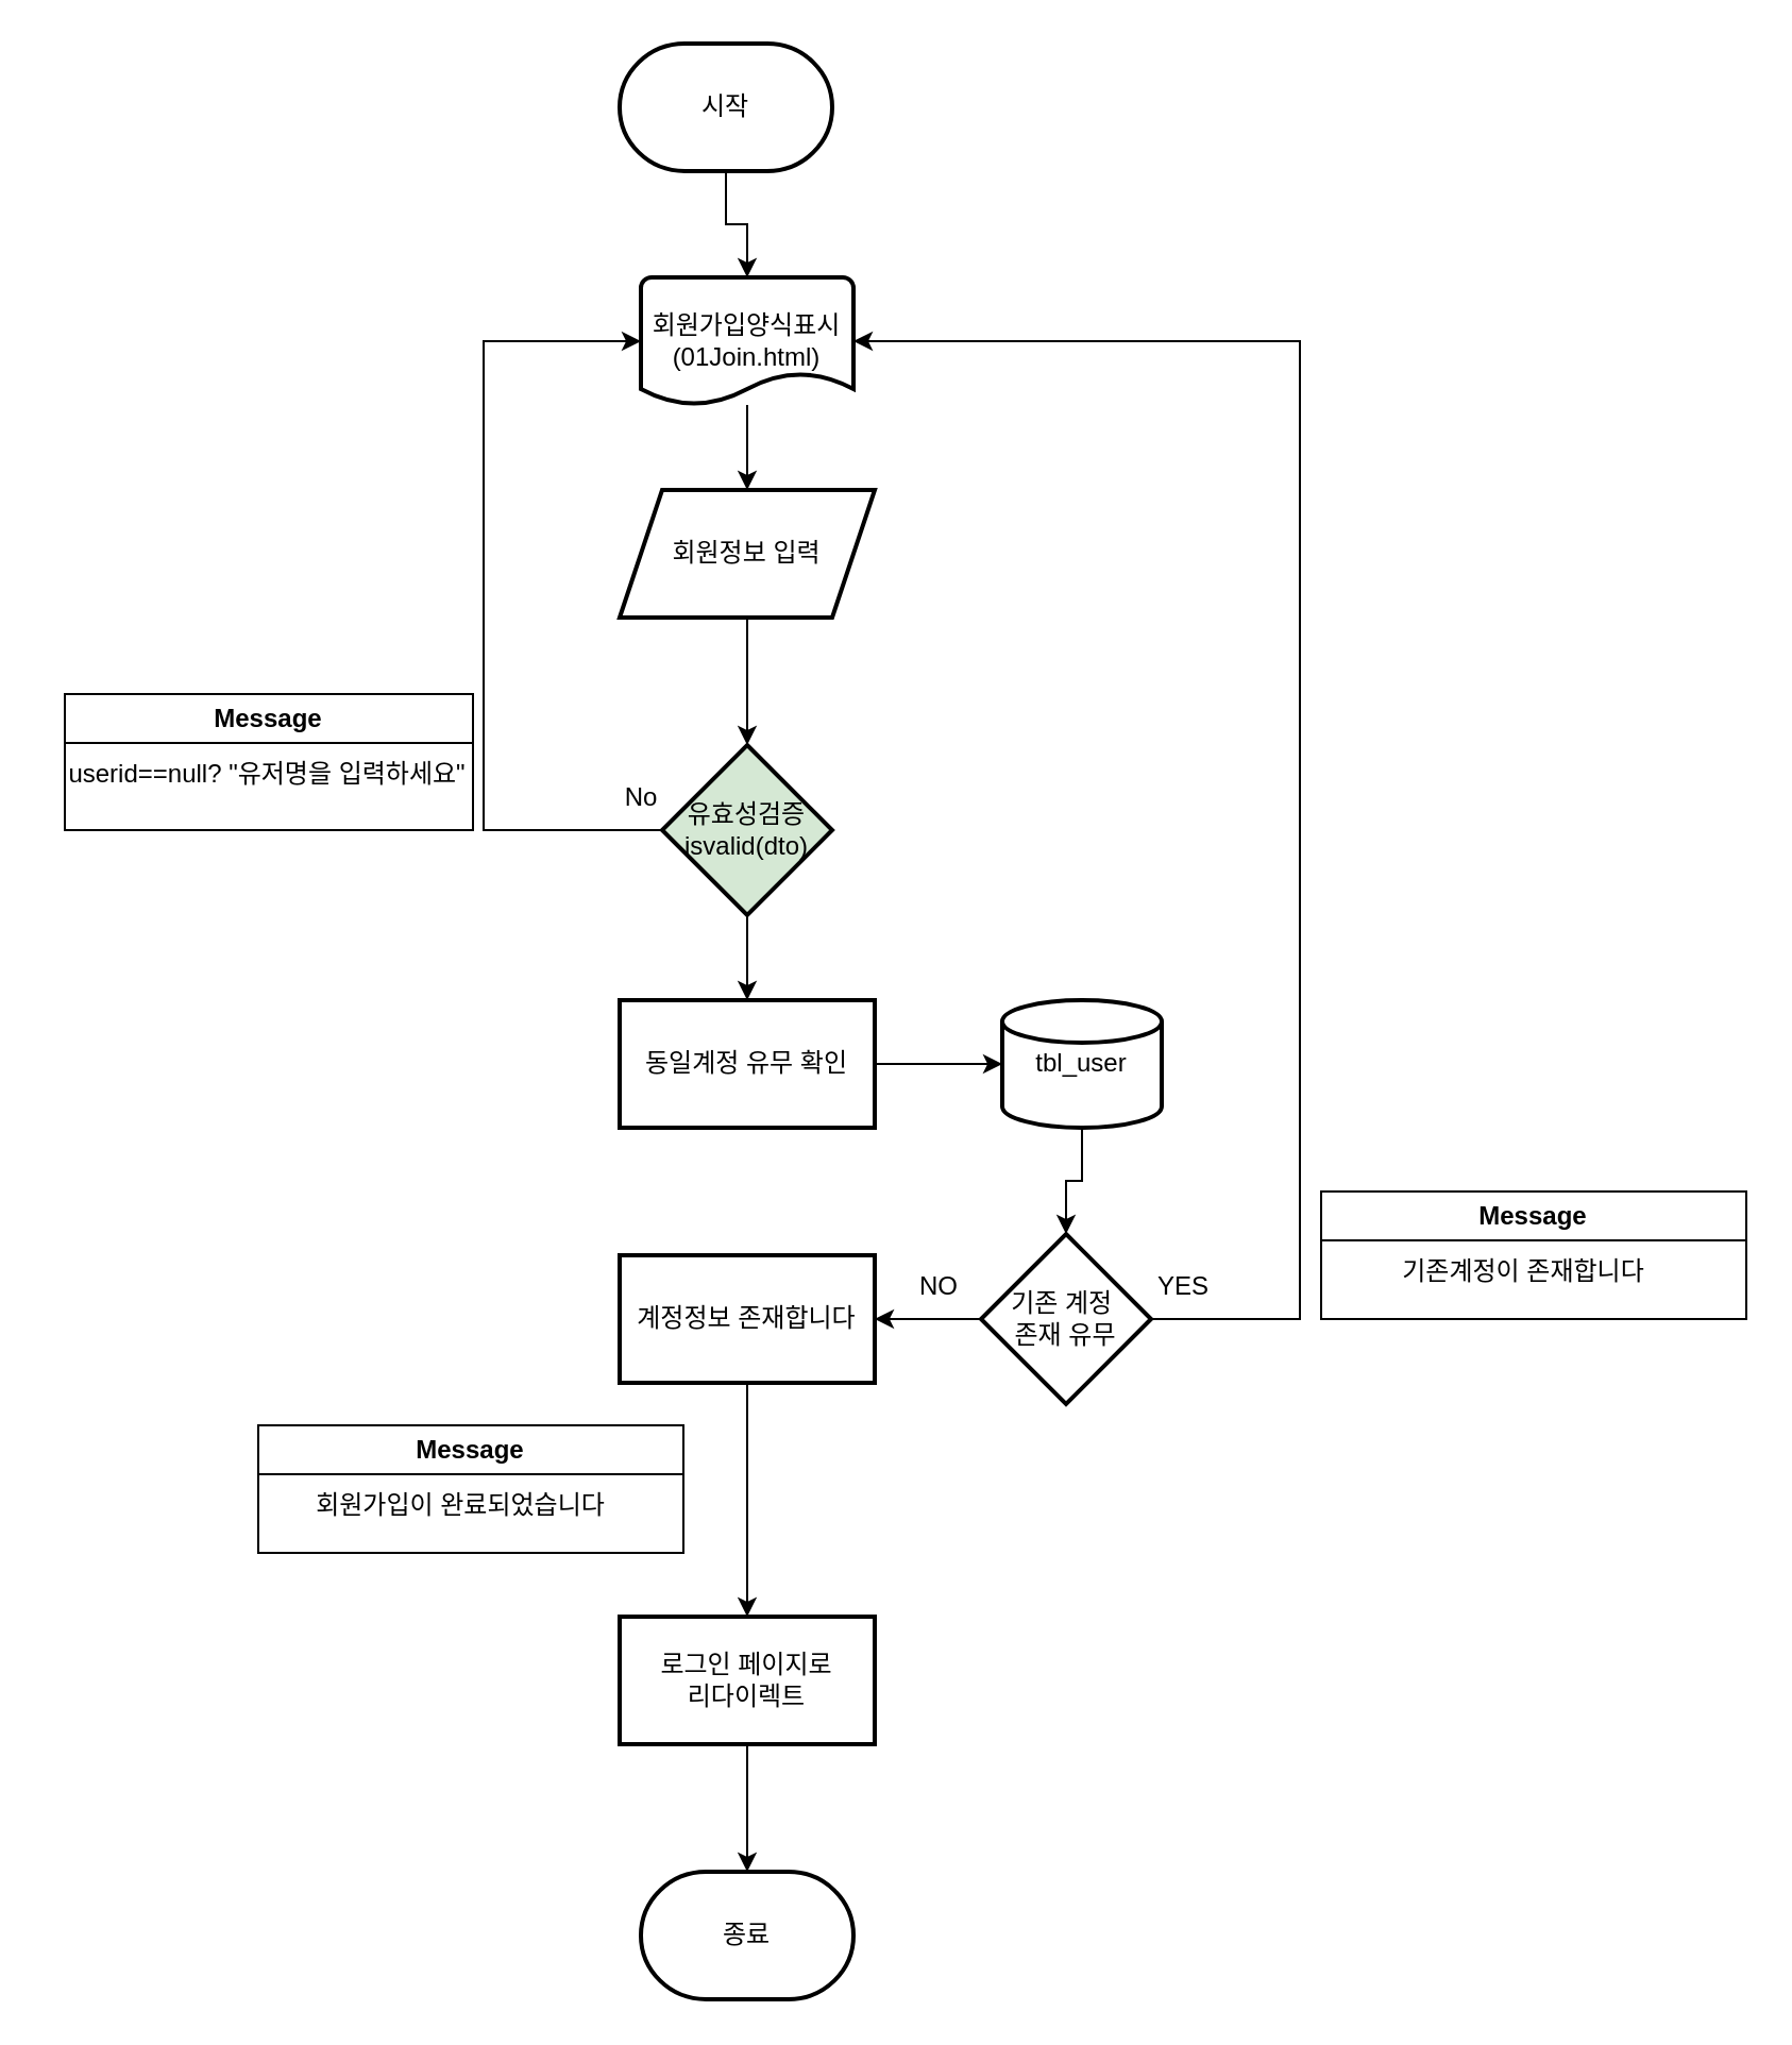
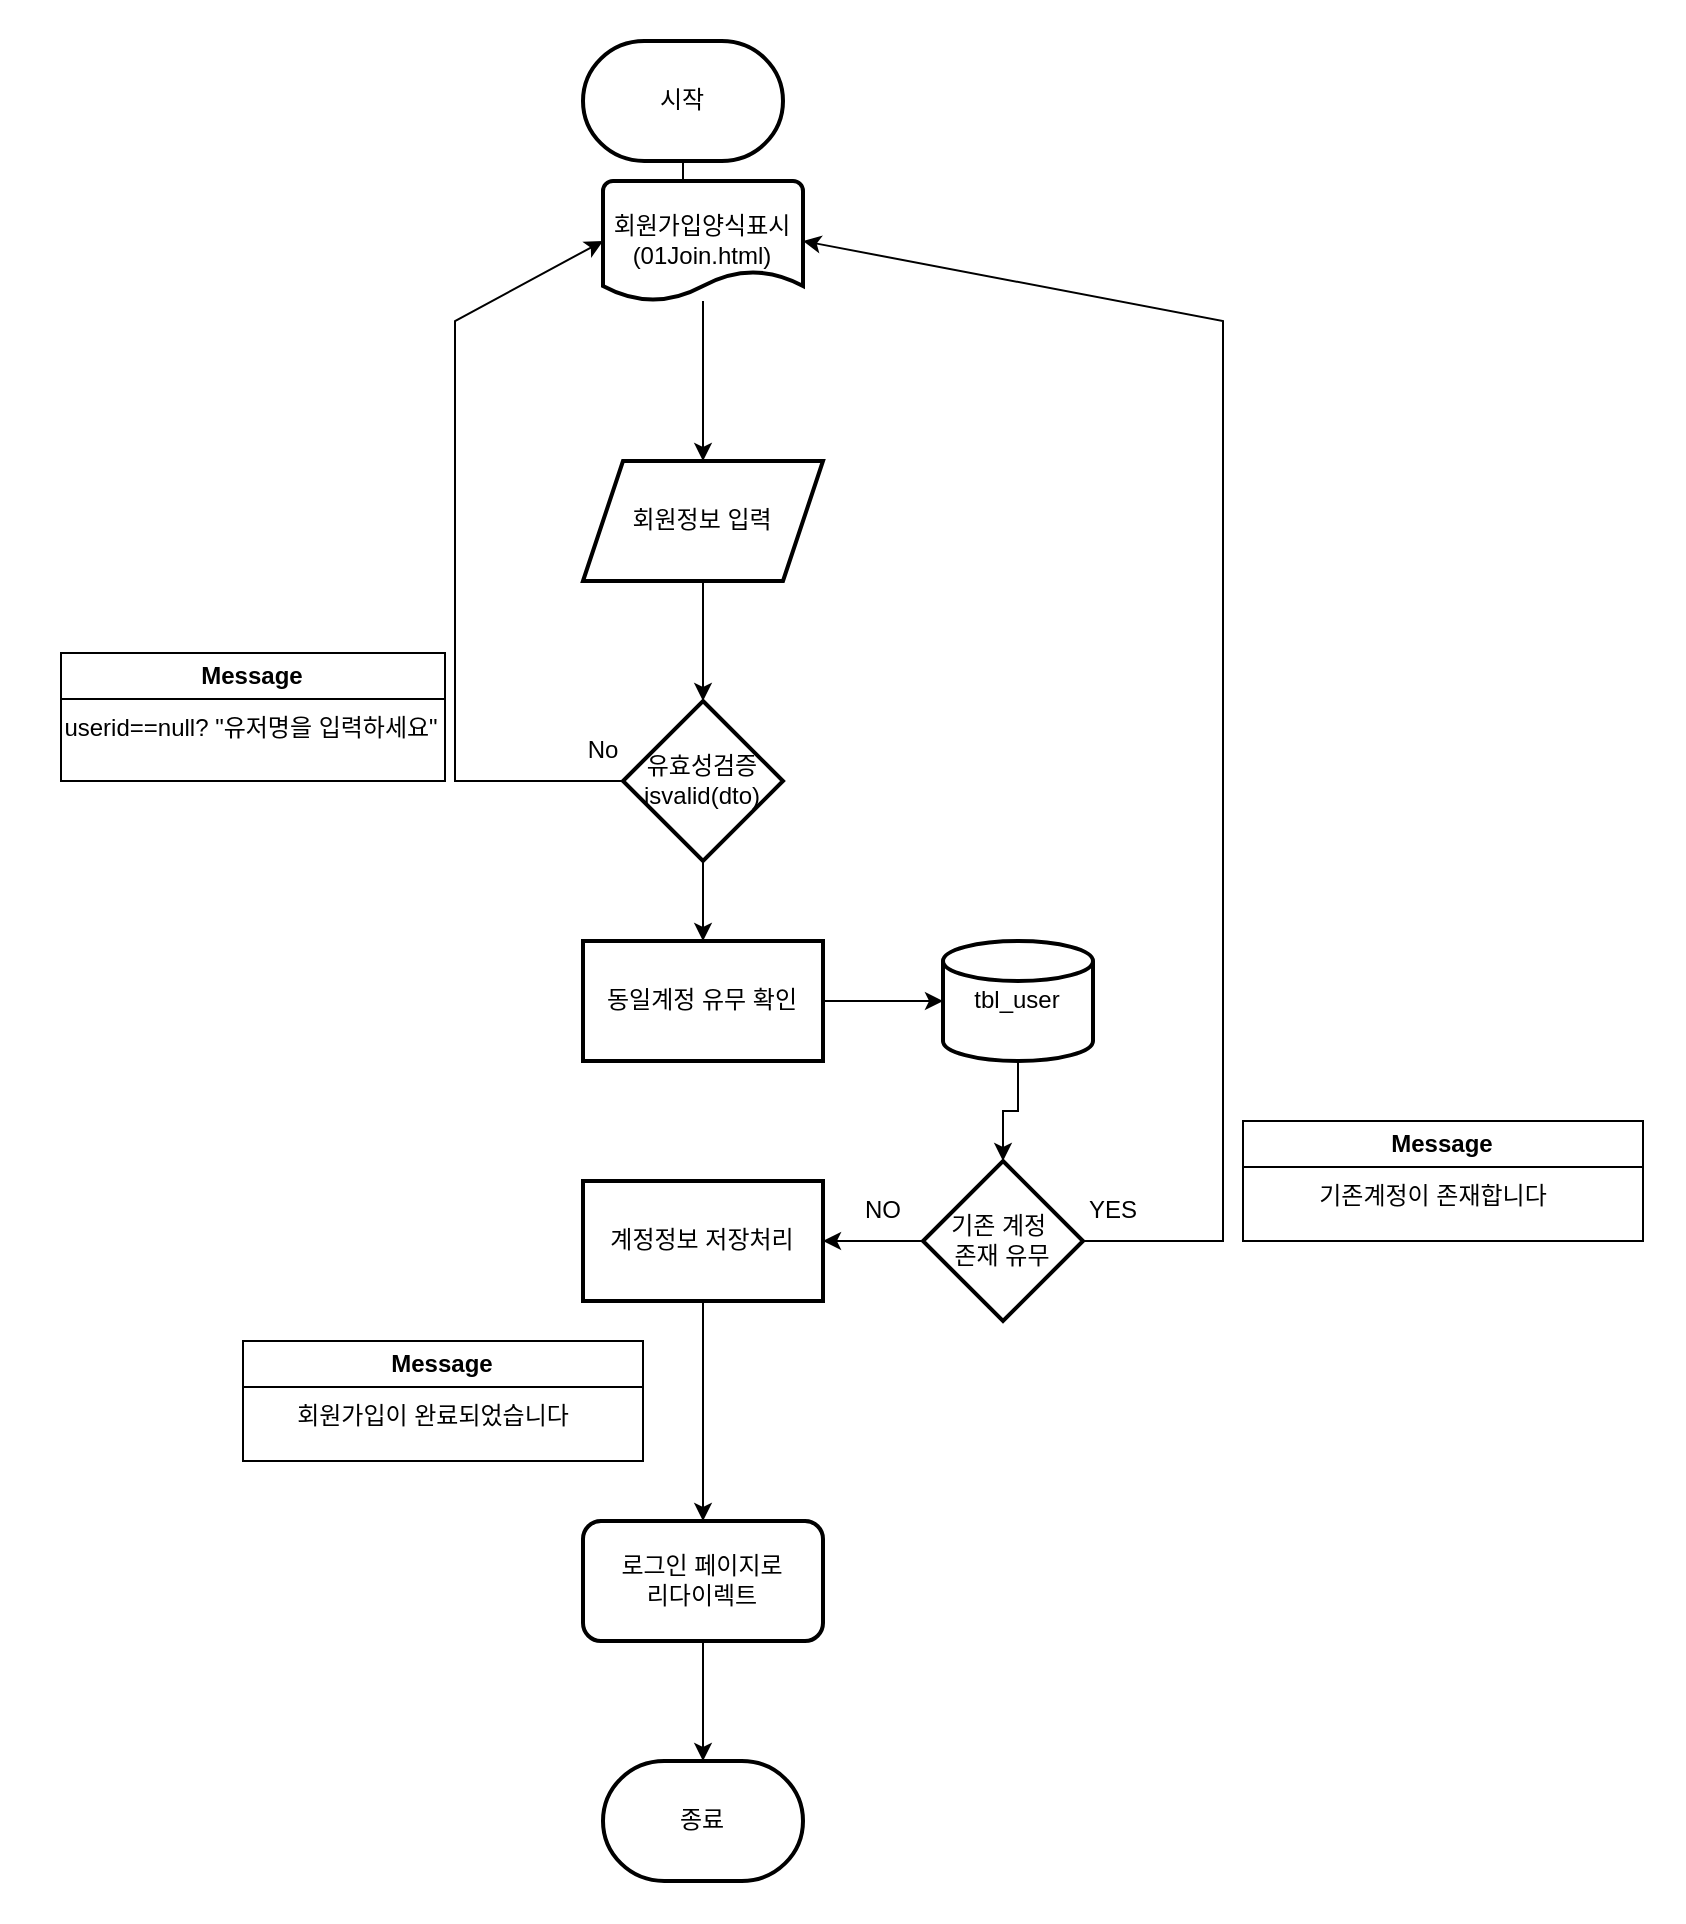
- <mxCell id="5" value="&lt;div&gt;회원가입양식표시&lt;/div&gt;(01Join.html)" style="strokeWidth=2;html=1;shape=mxgraph.flowchart.document2;whiteSpace=wrap;size=0.25;" parent="1" vertex="1"><mxGeometry x="301" y="130" width="100" height="60" as="geometry" /></mxCell>
+ <mxCell id="5" value="&lt;div&gt;회원가입양식표시&lt;/div&gt;(01Join.html)" style="strokeWidth=2;html=1;shape=mxgraph.flowchart.document2;whiteSpace=wrap;size=0.25;" parent="1" vertex="1"><mxGeometry x="301" y="90" width="100" height="60" as="geometry" /></mxCell>
- <mxCell id="9" value="&lt;div&gt;유효성검증&lt;/div&gt;isvalid(dto)" style="rhombus;whiteSpace=wrap;html=1;strokeWidth=2;fillColor=#d5e8d4;" parent="1" vertex="1"><mxGeometry x="311" y="350" width="80" height="80" as="geometry" /></mxCell>
+ <mxCell id="9" value="&lt;div&gt;유효성검증&lt;/div&gt;isvalid(dto)" style="rhombus;whiteSpace=wrap;html=1;strokeWidth=2;" parent="1" vertex="1"><mxGeometry x="311" y="350" width="80" height="80" as="geometry" /></mxCell>
- <mxCell id="25" value="계정정보 존재합니다" style="whiteSpace=wrap;html=1;strokeWidth=2;" parent="1" vertex="1"><mxGeometry x="291" y="590" width="120" height="60" as="geometry" /></mxCell>
+ <mxCell id="25" value="계정정보 저장처리" style="whiteSpace=wrap;html=1;strokeWidth=2;" parent="1" vertex="1"><mxGeometry x="291" y="590" width="120" height="60" as="geometry" /></mxCell>
- <mxCell id="28" value="로그인 페이지로&lt;div&gt;리다이렉트&lt;/div&gt;" style="whiteSpace=wrap;html=1;strokeWidth=2;" parent="1" vertex="1"><mxGeometry x="291" y="760" width="120" height="60" as="geometry" /></mxCell>
+ <mxCell id="28" value="로그인 페이지로&lt;div&gt;리다이렉트&lt;/div&gt;" style="whiteSpace=wrap;html=1;strokeWidth=2;rounded=1;" parent="1" vertex="1"><mxGeometry x="291" y="760" width="120" height="60" as="geometry" /></mxCell>
